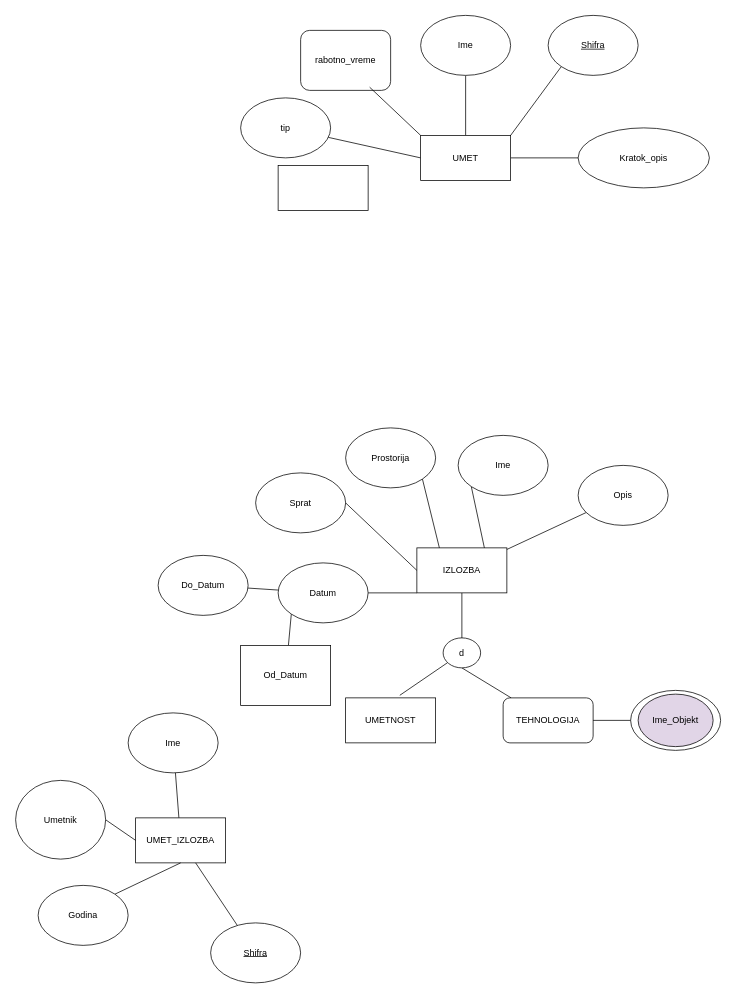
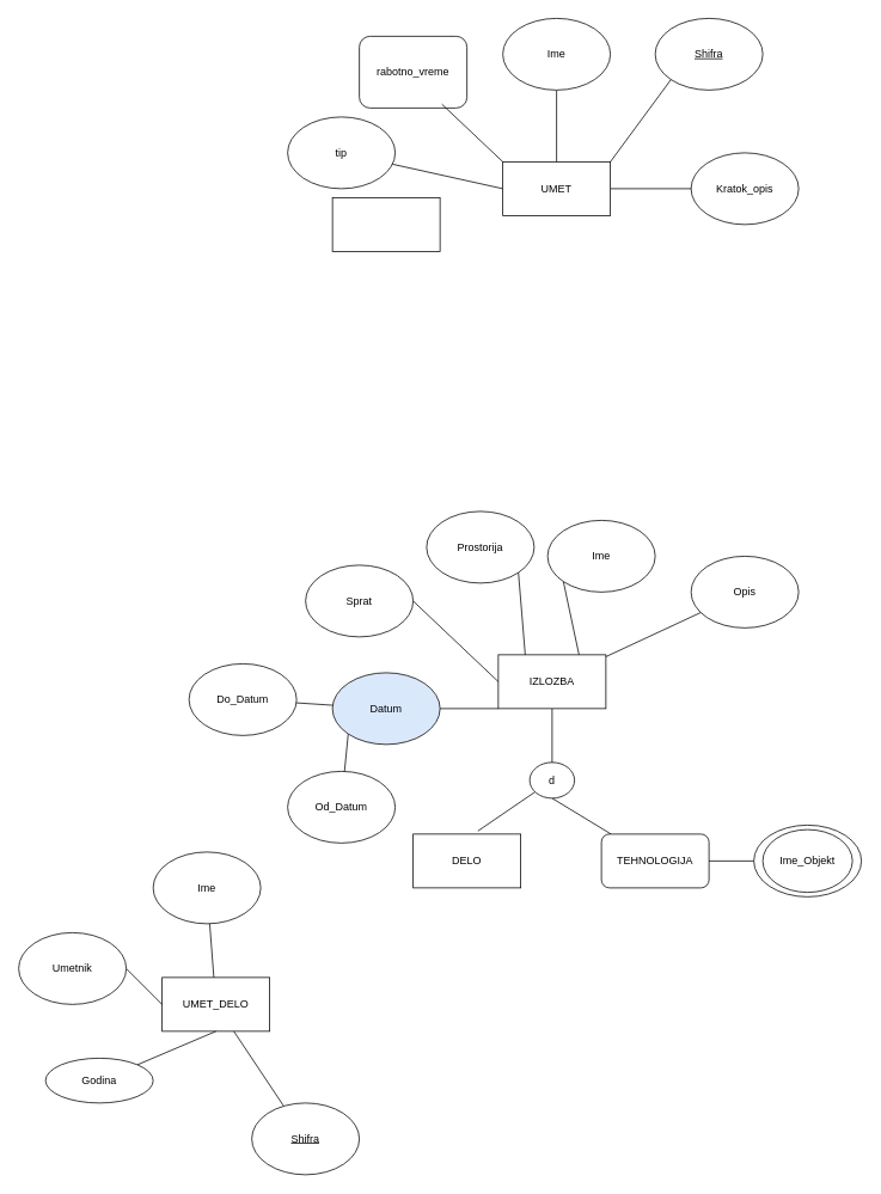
- <mxCell id="2" value="Kratok_opis" style="ellipse;whiteSpace=wrap;html=1;" vertex="1" parent="1"><mxGeometry x="770" y="170" width="175" height="80" as="geometry" /></mxCell>
+ <mxCell id="2" value="Kratok_opis" style="ellipse;whiteSpace=wrap;html=1;" vertex="1" parent="1"><mxGeometry x="770" y="170" width="120" height="80" as="geometry" /></mxCell>
- <mxCell id="24" value="Prostorija" style="ellipse;whiteSpace=wrap;html=1;" vertex="1" parent="1"><mxGeometry x="460" y="570" width="120" height="80" as="geometry" /></mxCell>
+ <mxCell id="24" value="Prostorija" style="ellipse;whiteSpace=wrap;html=1;" vertex="1" parent="1"><mxGeometry x="475" y="570" width="120" height="80" as="geometry" /></mxCell>
- <mxCell id="26" value="Datum" style="ellipse;whiteSpace=wrap;html=1;" vertex="1" parent="1"><mxGeometry x="370" y="750" width="120" height="80" as="geometry" /></mxCell>
+ <mxCell id="26" value="Datum" style="ellipse;whiteSpace=wrap;html=1;fillColor=#dae8fc;" vertex="1" parent="1"><mxGeometry x="370" y="750" width="120" height="80" as="geometry" /></mxCell>
- <mxCell id="27" value="Od_Datum" style="whiteSpace=wrap;html=1;rounded=0;" vertex="1" parent="1"><mxGeometry x="320" y="860" width="120" height="80" as="geometry" /></mxCell>
+ <mxCell id="27" value="Od_Datum" style="ellipse;whiteSpace=wrap;html=1;" vertex="1" parent="1"><mxGeometry x="320" y="860" width="120" height="80" as="geometry" /></mxCell>
- <mxCell id="34" value="UMETNOST" style="rounded=0;whiteSpace=wrap;html=1;" vertex="1" parent="1"><mxGeometry x="460" y="930" width="120" height="60" as="geometry" /></mxCell>
+ <mxCell id="34" value="DELO" style="rounded=0;whiteSpace=wrap;html=1;" vertex="1" parent="1"><mxGeometry x="460" y="930" width="120" height="60" as="geometry" /></mxCell>
- <mxCell id="37" value="Ime_Objekt" style="ellipse;whiteSpace=wrap;html=1;fillColor=#e1d5e7;" vertex="1" parent="1"><mxGeometry x="850" y="925" width="100" height="70" as="geometry" /></mxCell>
+ <mxCell id="37" value="Ime_Objekt" style="ellipse;whiteSpace=wrap;html=1;" vertex="1" parent="1"><mxGeometry x="850" y="925" width="100" height="70" as="geometry" /></mxCell>
- <mxCell id="44" value="Umetnik" style="ellipse;whiteSpace=wrap;html=1;" vertex="1" parent="1"><mxGeometry x="20" y="1040" width="120" height="105" as="geometry" /></mxCell>
+ <mxCell id="44" value="Umetnik" style="ellipse;whiteSpace=wrap;html=1;" vertex="1" parent="1"><mxGeometry x="20" y="1040" width="120" height="80" as="geometry" /></mxCell>
- <mxCell id="39" value="UMET_IZLOZBA" style="rounded=0;whiteSpace=wrap;html=1;" vertex="1" parent="1"><mxGeometry x="180" y="1090" width="120" height="60" as="geometry" /></mxCell>
+ <mxCell id="39" value="UMET_DELO" style="rounded=0;whiteSpace=wrap;html=1;" vertex="1" parent="1"><mxGeometry x="180" y="1090" width="120" height="60" as="geometry" /></mxCell>
- <mxCell id="46" value="Godina" style="ellipse;whiteSpace=wrap;html=1;" vertex="1" parent="1"><mxGeometry x="50" y="1180" width="120" height="80" as="geometry" /></mxCell>
+ <mxCell id="46" value="Godina" style="ellipse;whiteSpace=wrap;html=1;" vertex="1" parent="1"><mxGeometry x="50" y="1180" width="120" height="50" as="geometry" /></mxCell>
